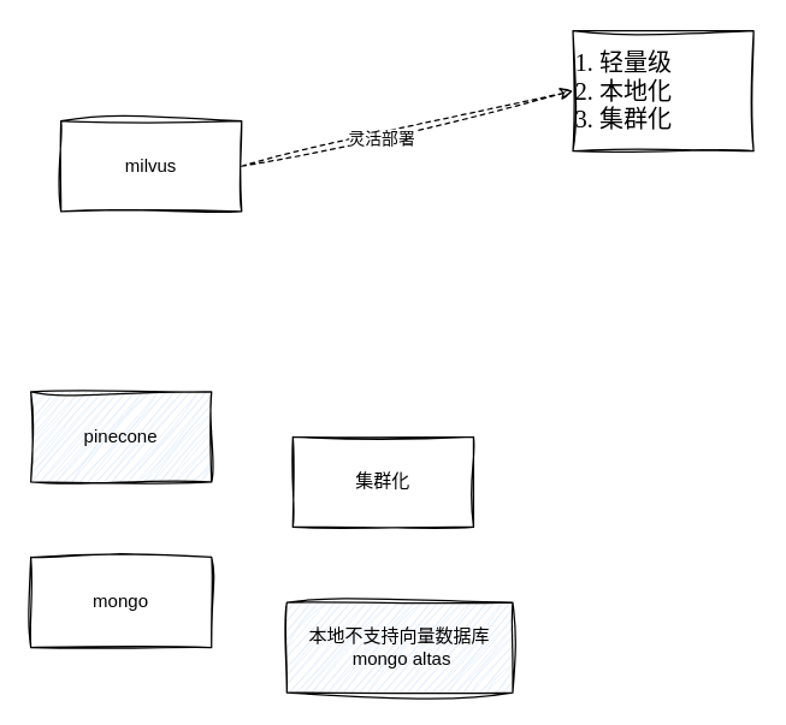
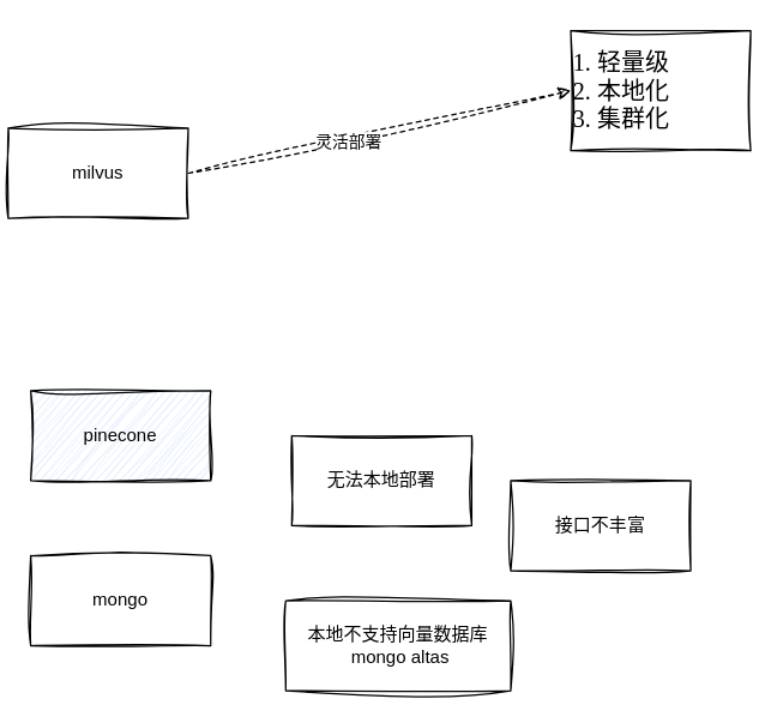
- <mxCell id="2" value="milvus" style="rounded=0;whiteSpace=wrap;html=1;sketch=1;curveFitting=1;jiggle=2;" vertex="1" parent="1"><mxGeometry x="40" y="80" width="120" height="60" as="geometry" /></mxCell>
+ <mxCell id="2" value="milvus" style="rounded=0;whiteSpace=wrap;html=1;sketch=1;curveFitting=1;jiggle=2;" vertex="1" parent="1"><mxGeometry x="5" y="85" width="120" height="60" as="geometry" /></mxCell>
- <mxCell id="8" value="集群化" style="rounded=0;whiteSpace=wrap;html=1;sketch=1;curveFitting=1;jiggle=2;" vertex="1" parent="1"><mxGeometry x="194" y="290" width="120" height="60" as="geometry" /></mxCell>
+ <mxCell id="8" value="无法本地部署" style="rounded=0;whiteSpace=wrap;html=1;sketch=1;curveFitting=1;jiggle=2;" vertex="1" parent="1"><mxGeometry x="194" y="290" width="120" height="60" as="geometry" /></mxCell>
+ <mxCell id="10" value="接口不丰富" style="rounded=0;whiteSpace=wrap;html=1;sketch=1;curveFitting=1;jiggle=2;" vertex="1" parent="1"><mxGeometry x="340" y="320" width="120" height="60" as="geometry" /></mxCell>
- <mxCell id="9" value="本地不支持向量数据库&lt;div&gt;&amp;nbsp;mongo altas&lt;/div&gt;" style="rounded=0;whiteSpace=wrap;html=1;sketch=1;curveFitting=1;jiggle=2;fillColor=#dae8fc;" vertex="1" parent="1"><mxGeometry x="190" y="400" width="150" height="60" as="geometry" /></mxCell>
+ <mxCell id="9" value="本地不支持向量数据库&lt;div&gt;&amp;nbsp;mongo altas&lt;/div&gt;" style="rounded=0;whiteSpace=wrap;html=1;sketch=1;curveFitting=1;jiggle=2;" vertex="1" parent="1"><mxGeometry x="190" y="400" width="150" height="60" as="geometry" /></mxCell>
